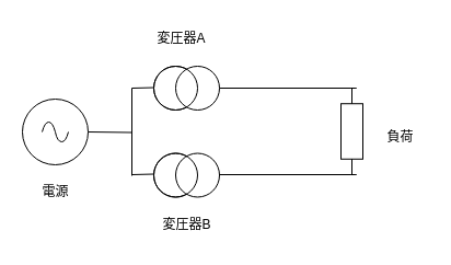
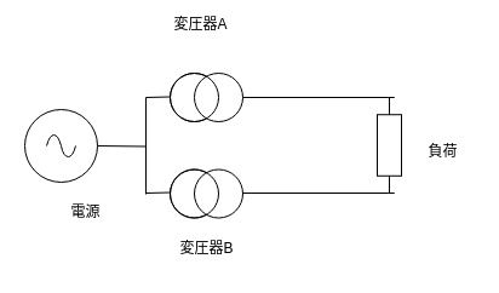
- <mxCell id="12" value="変圧器A" style="text;html=1;align=center;verticalAlign=middle;resizable=0;points=[];autosize=1;strokeColor=none;fillColor=none;" vertex="1" parent="1"><mxGeometry x="130" y="20" width="70" height="30" as="geometry" /></mxCell>
+ <mxCell id="12" value="変圧器A" style="text;html=1;align=center;verticalAlign=middle;resizable=0;points=[];autosize=1;strokeColor=none;fillColor=none;" vertex="1" parent="1"><mxGeometry x="130" y="5" width="70" height="30" as="geometry" /></mxCell>
- <mxCell id="14" value="電源" style="text;html=1;align=center;verticalAlign=middle;resizable=0;points=[];autosize=1;strokeColor=none;fillColor=none;" vertex="1" parent="1"><mxGeometry x="25" y="159.5" width="50" height="30" as="geometry" /></mxCell>
+ <mxCell id="14" value="電源" style="text;html=1;align=center;verticalAlign=middle;resizable=0;points=[];autosize=1;strokeColor=none;fillColor=none;" vertex="1" parent="1"><mxGeometry x="45" y="159.5" width="50" height="30" as="geometry" /></mxCell>
